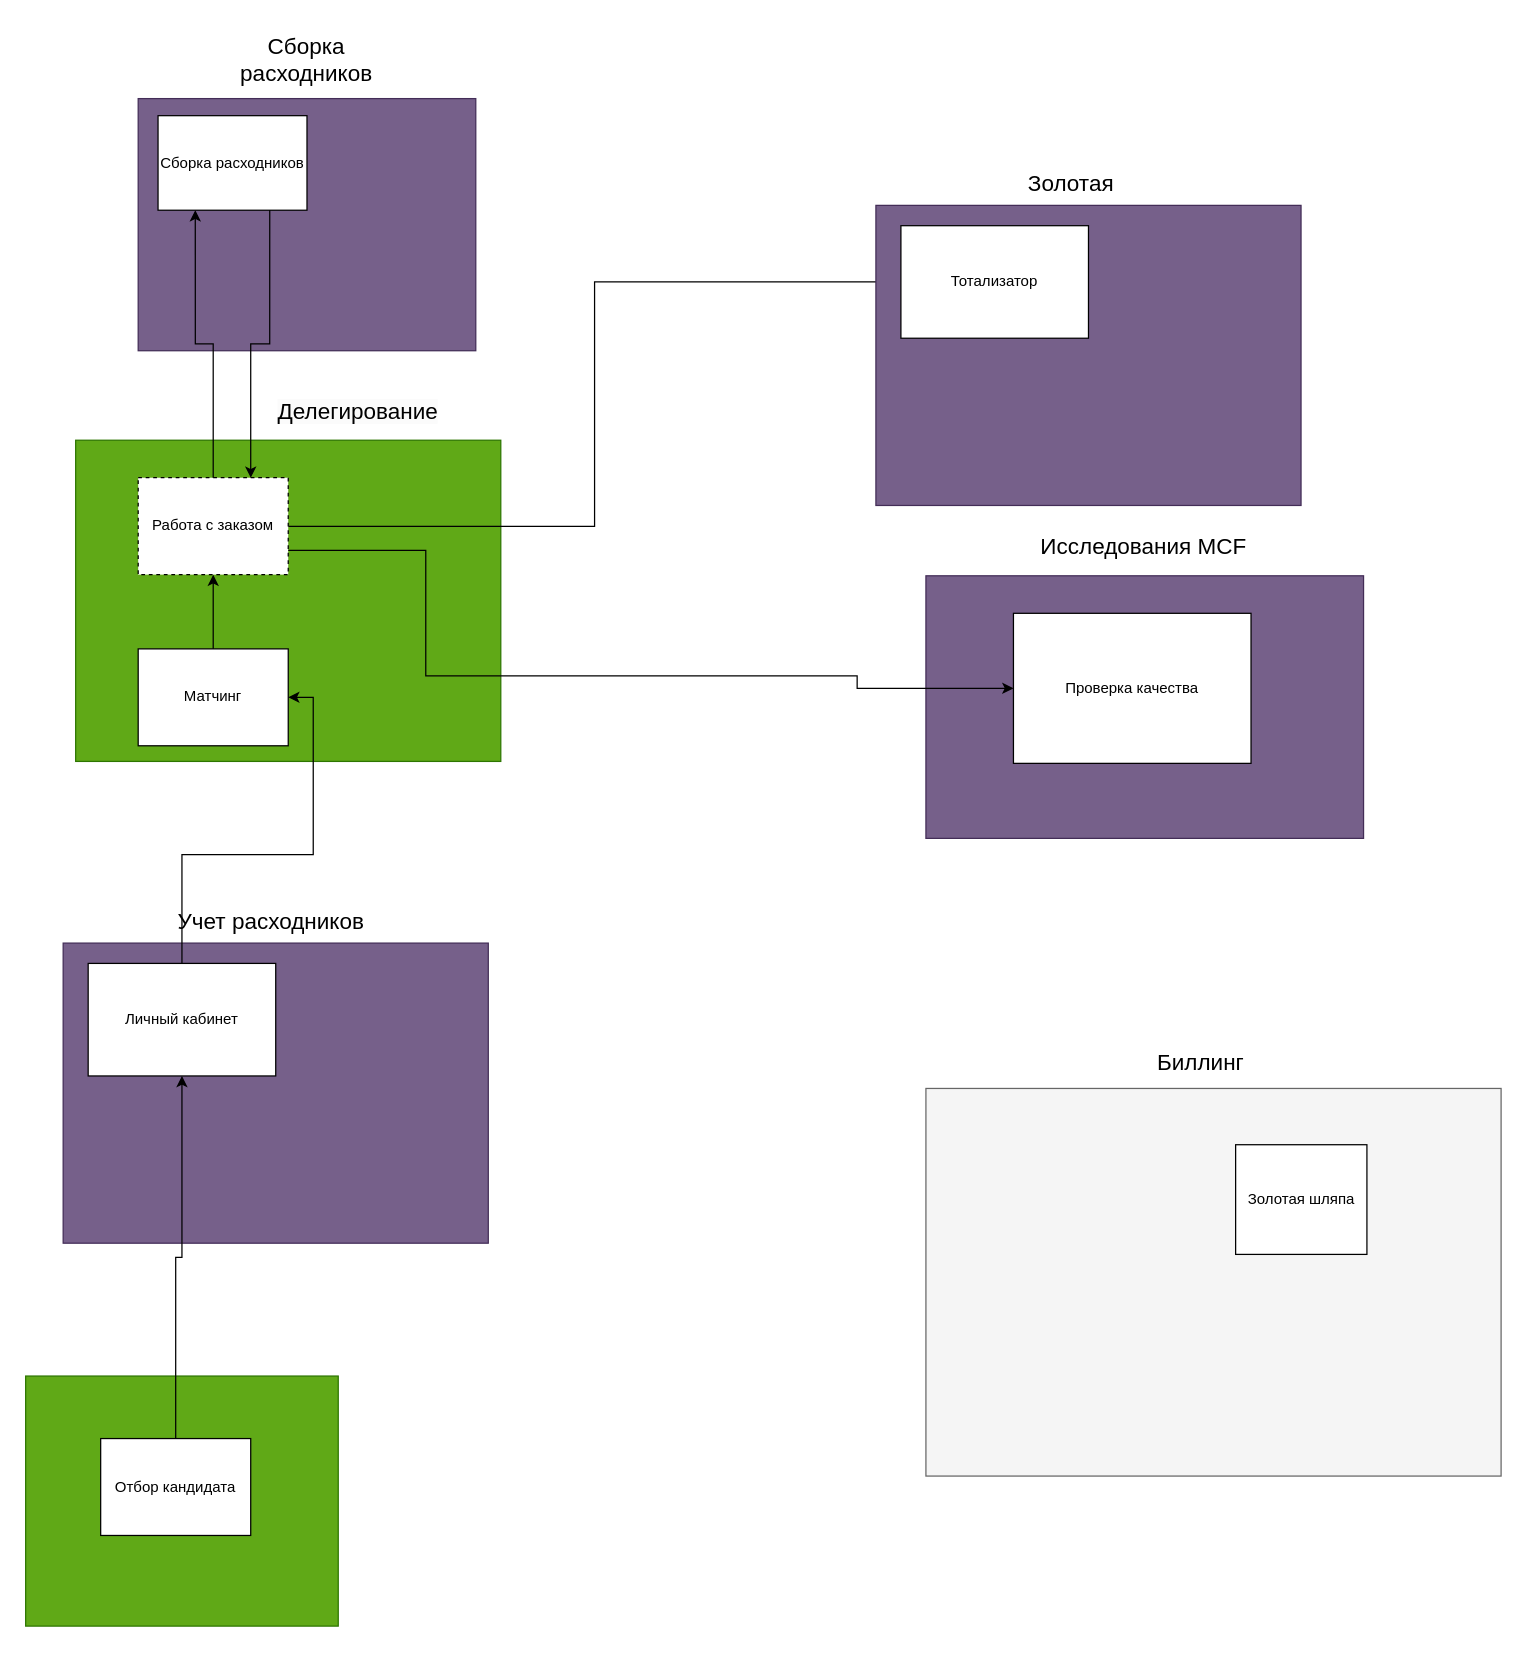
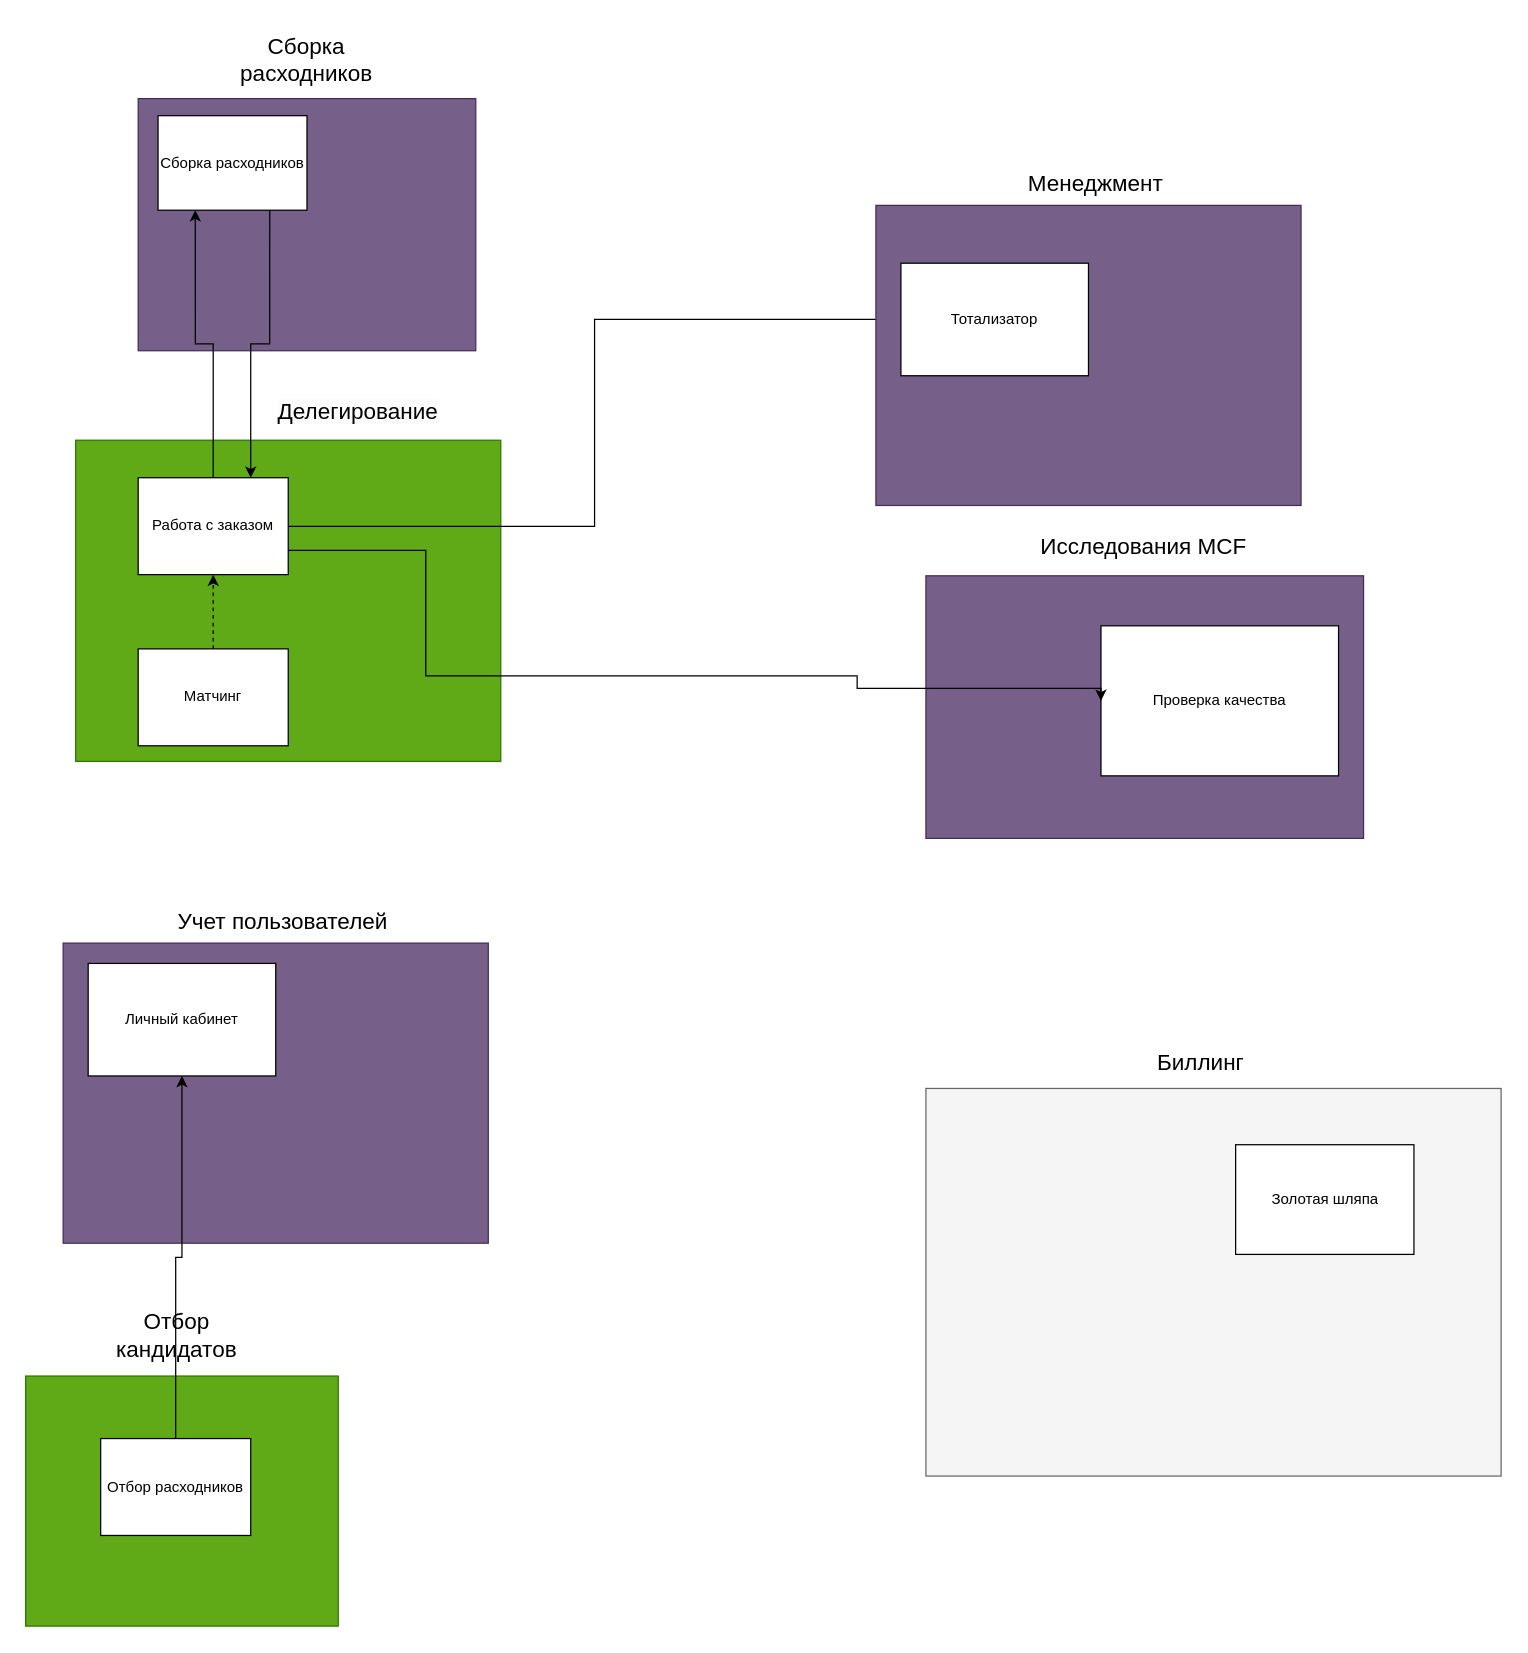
- <mxCell id="22" value="&lt;div style=&quot;text-align: center;&quot;&gt;&lt;span style=&quot;font-size: 18px;&quot;&gt;Золотая&lt;/span&gt;&lt;/div&gt;" style="text;whiteSpace=wrap;html=1;" vertex="1" parent="20"><mxGeometry x="120" width="100" height="50" as="geometry" /></mxCell>
+ <mxCell id="22" value="&lt;div style=&quot;text-align: center;&quot;&gt;&lt;span style=&quot;font-size: 18px;&quot;&gt;Менеджмент&lt;/span&gt;&lt;/div&gt;" style="text;whiteSpace=wrap;html=1;" vertex="1" parent="20"><mxGeometry x="120" width="100" height="50" as="geometry" /></mxCell>
- <mxCell id="23" value="Тотализатор" style="rounded=0;whiteSpace=wrap;html=1;" vertex="1" parent="20"><mxGeometry x="20" y="50" width="150" height="90" as="geometry" /></mxCell>
+ <mxCell id="23" value="Тотализатор" style="rounded=0;whiteSpace=wrap;html=1;" vertex="1" parent="20"><mxGeometry x="20" y="80" width="150" height="90" as="geometry" /></mxCell>
- <mxCell id="8" value="Работа с заказом" style="rounded=0;whiteSpace=wrap;html=1;dashed=1;" vertex="1" parent="1"><mxGeometry x="110" y="381.57" width="120" height="77.5" as="geometry" /></mxCell>
+ <mxCell id="8" value="Работа с заказом" style="rounded=0;whiteSpace=wrap;html=1;" vertex="1" parent="1"><mxGeometry x="110" y="381.57" width="120" height="77.5" as="geometry" /></mxCell>
- <mxCell id="9" style="edgeStyle=orthogonalEdgeStyle;rounded=0;orthogonalLoop=1;jettySize=auto;html=1;exitX=0.5;exitY=0;exitDx=0;exitDy=0;entryX=0.5;entryY=1;entryDx=0;entryDy=0;" edge="1" parent="1" source="10" target="8"><mxGeometry relative="1" as="geometry" /></mxCell>
+ <mxCell id="9" style="edgeStyle=orthogonalEdgeStyle;rounded=0;orthogonalLoop=1;jettySize=auto;html=1;exitX=0.5;exitY=0;exitDx=0;exitDy=0;entryX=0.5;entryY=1;entryDx=0;entryDy=0;dashed=1;" edge="1" parent="1" source="10" target="8"><mxGeometry relative="1" as="geometry" /></mxCell>
- <mxCell id="18" value="Проверка качества" style="rounded=0;whiteSpace=wrap;html=1;" vertex="1" parent="16"><mxGeometry x="70" y="70" width="190" height="120" as="geometry" /></mxCell>
+ <mxCell id="18" value="Проверка качества" style="rounded=0;whiteSpace=wrap;html=1;" vertex="1" parent="16"><mxGeometry x="140" y="80" width="190" height="120" as="geometry" /></mxCell>
- <mxCell id="30" style="edgeStyle=orthogonalEdgeStyle;rounded=0;orthogonalLoop=1;jettySize=auto;html=1;entryX=1;entryY=0.5;entryDx=0;entryDy=0;" edge="1" parent="1" source="27" target="10"><mxGeometry relative="1" as="geometry" /></mxCell>
- <mxCell id="26" value="&lt;div style=&quot;text-align: center;&quot;&gt;&lt;span style=&quot;font-size: 18px;&quot;&gt;Учет расходников&lt;/span&gt;&lt;/div&gt;" style="text;whiteSpace=wrap;html=1;" vertex="1" parent="24"><mxGeometry x="90" width="180" height="50" as="geometry" /></mxCell>
+ <mxCell id="26" value="&lt;div style=&quot;text-align: center;&quot;&gt;&lt;span style=&quot;font-size: 18px;&quot;&gt;Учет пользователей&lt;/span&gt;&lt;/div&gt;" style="text;whiteSpace=wrap;html=1;" vertex="1" parent="24"><mxGeometry x="90" width="180" height="50" as="geometry" /></mxCell>
- <mxCell id="6" value="Золотая шляпа" style="rounded=0;whiteSpace=wrap;html=1;" vertex="1" parent="3"><mxGeometry x="257.694" y="115.004" width="105" height="87.723" as="geometry" /></mxCell>
+ <mxCell id="6" value="Золотая шляпа" style="rounded=0;whiteSpace=wrap;html=1;" vertex="1" parent="3"><mxGeometry x="257.694" y="115.004" width="142.609" height="87.723" as="geometry" /></mxCell>
+ <mxCell id="15" value="&lt;div style=&quot;text-align: center;&quot;&gt;&lt;span style=&quot;background-color: initial; font-size: 18px;&quot;&gt;Отбор кандидатов&lt;/span&gt;&lt;/div&gt;" style="text;whiteSpace=wrap;html=1;" vertex="1" parent="12"><mxGeometry x="70" width="100" height="50" as="geometry" /></mxCell>
- <mxCell id="14" value="Отбор кандидата" style="rounded=0;whiteSpace=wrap;html=1;" vertex="1" parent="12"><mxGeometry x="60" y="110" width="120" height="77.5" as="geometry" /></mxCell>
+ <mxCell id="14" value="Отбор расходников" style="rounded=0;whiteSpace=wrap;html=1;" vertex="1" parent="12"><mxGeometry x="60" y="110" width="120" height="77.5" as="geometry" /></mxCell>
